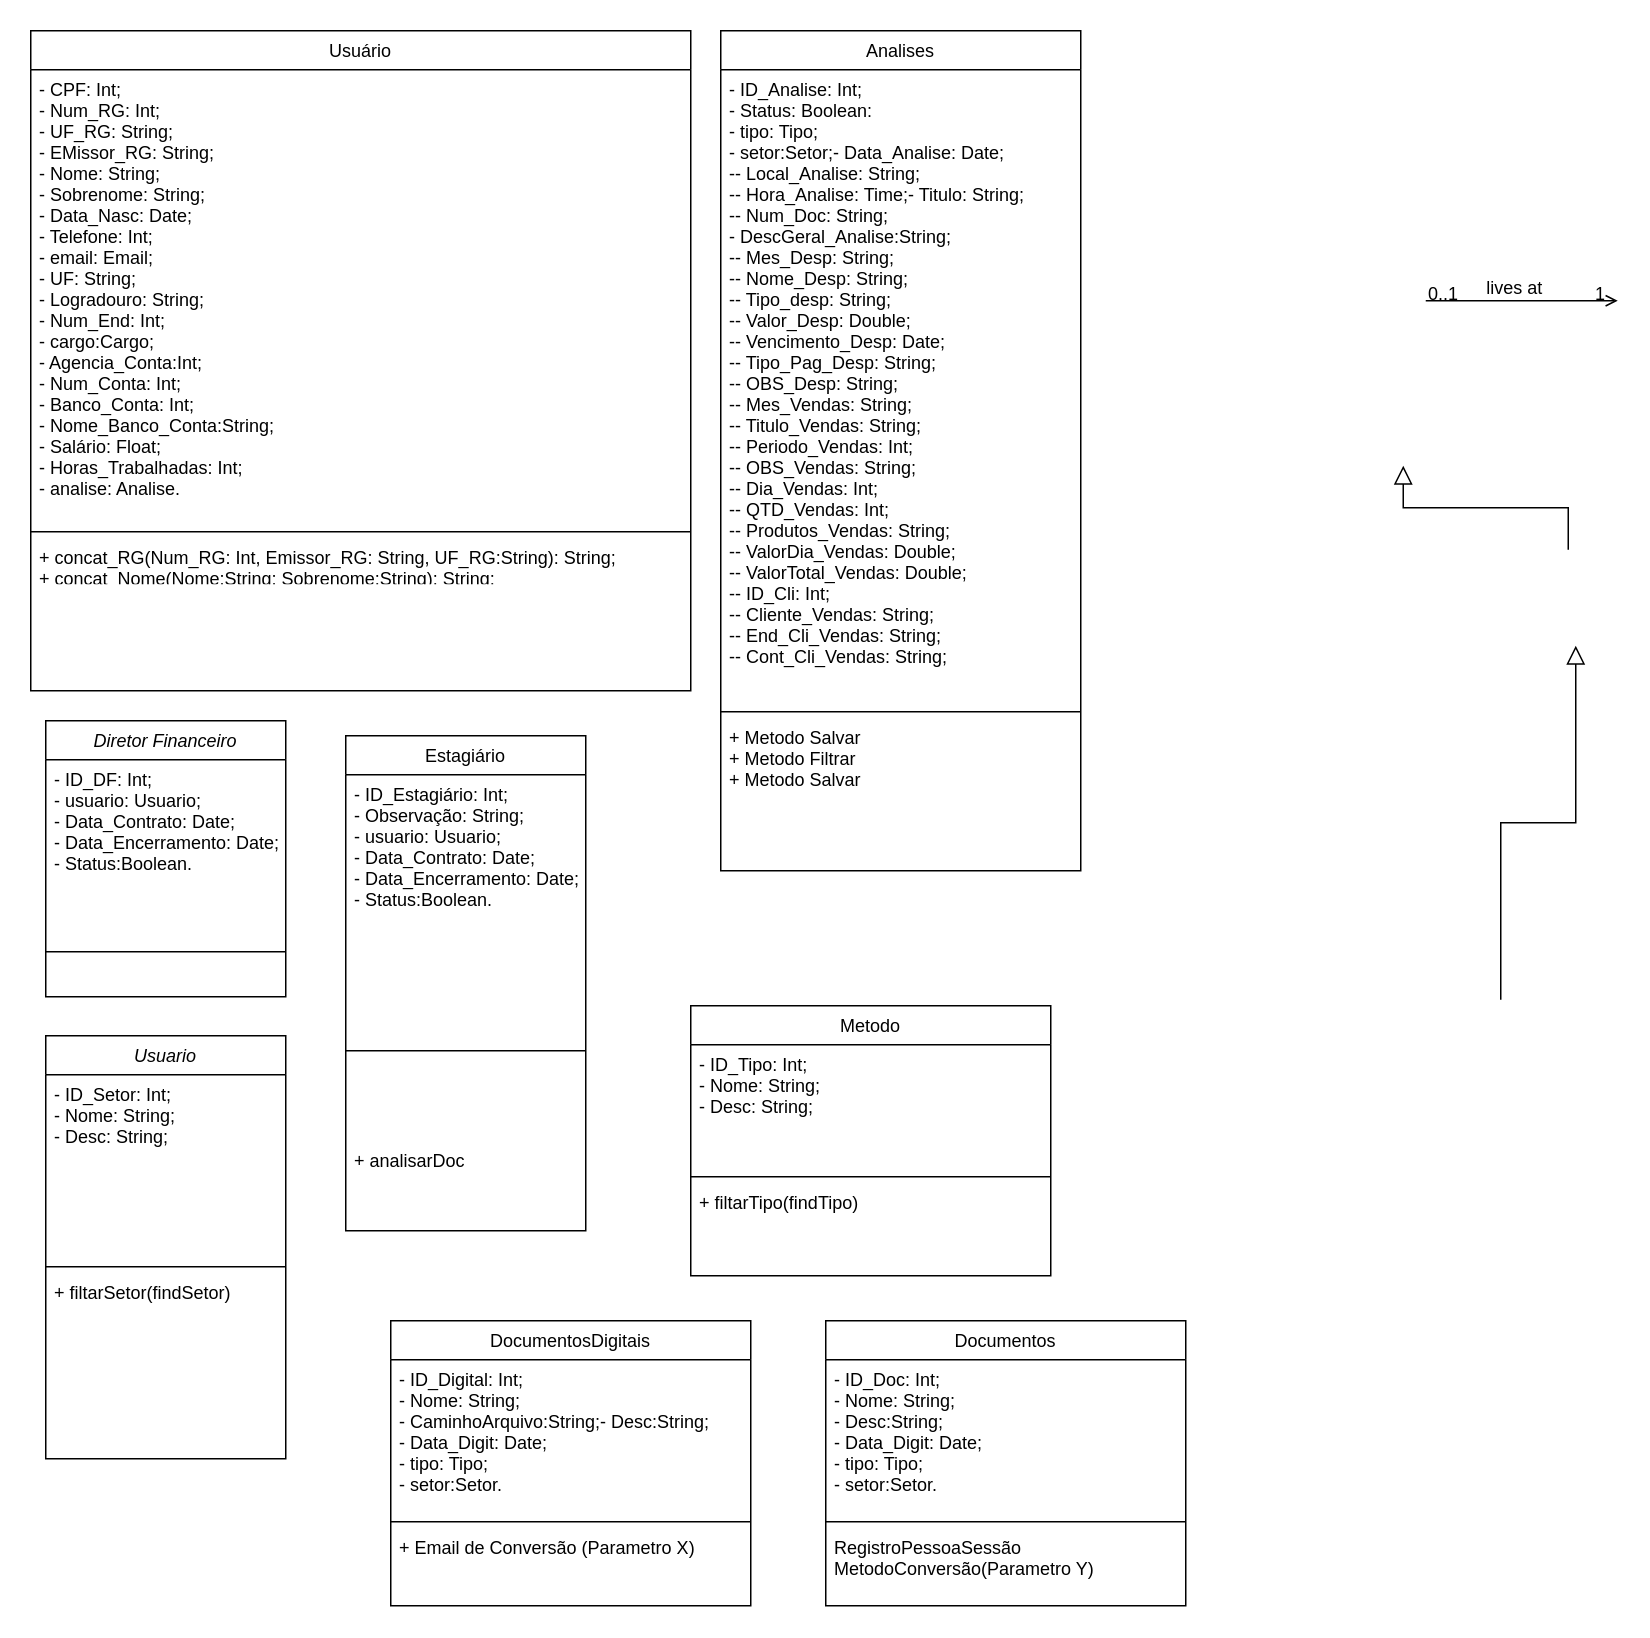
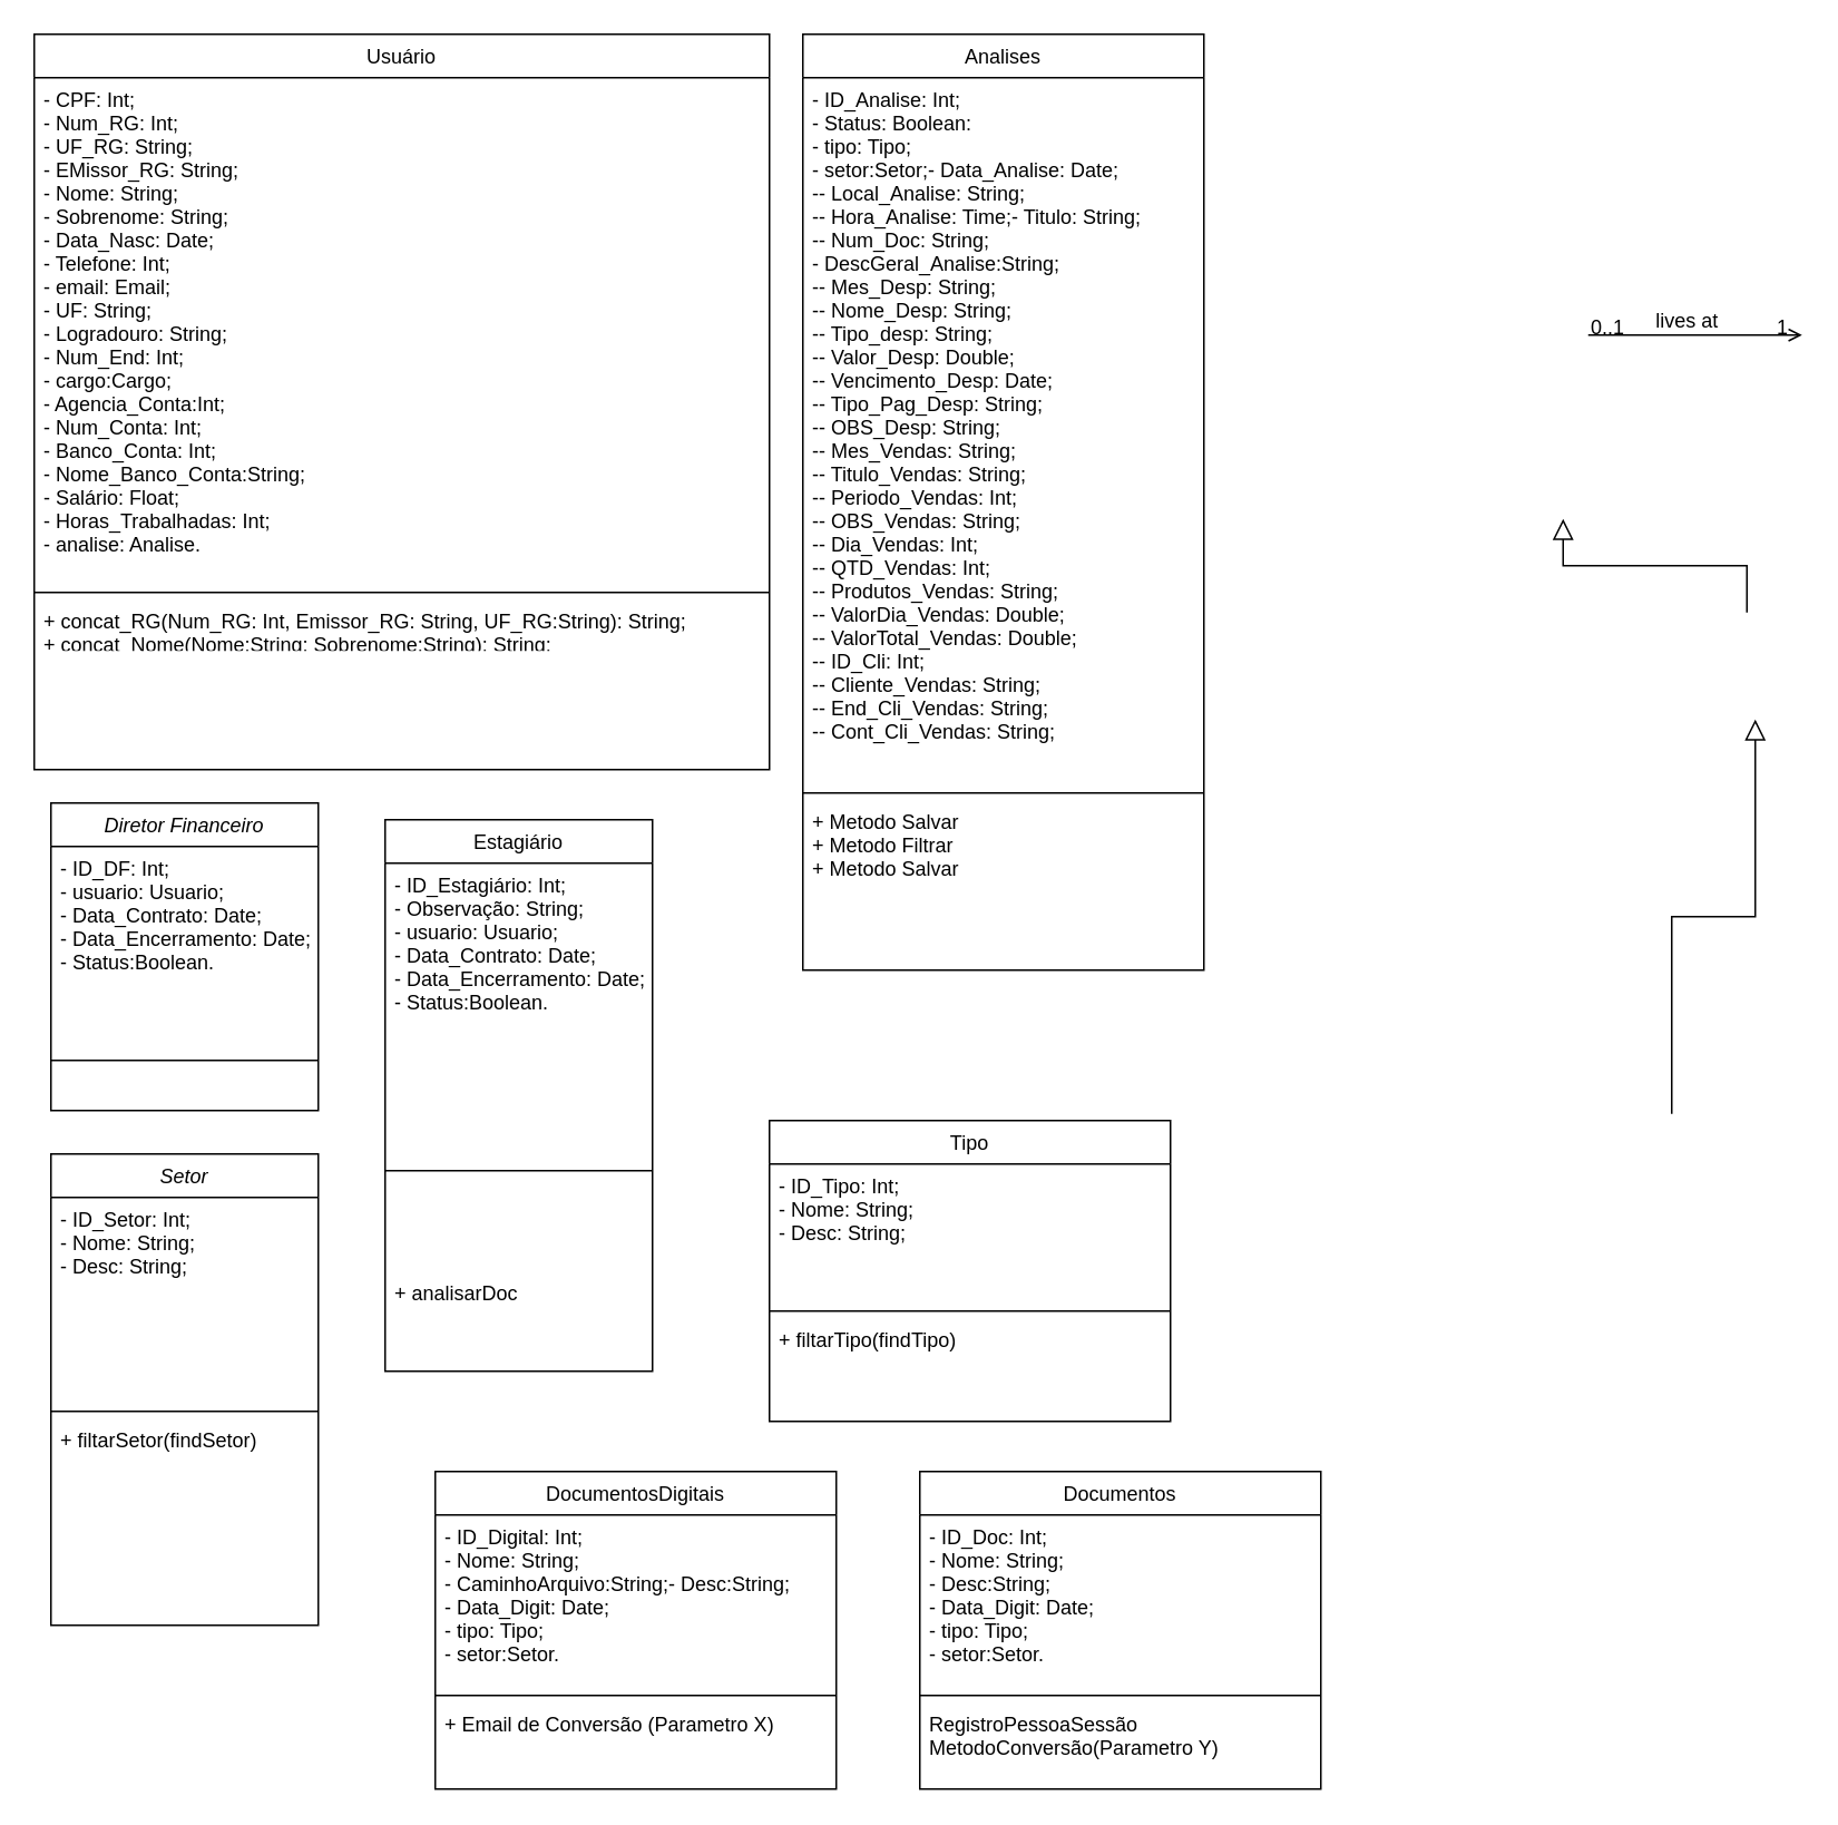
- <mxCell id="28" value="Metodo" style="swimlane;fontStyle=0;align=center;verticalAlign=top;childLayout=stackLayout;horizontal=1;startSize=26;horizontalStack=0;resizeParent=1;resizeLast=0;collapsible=1;marginBottom=0;rounded=0;shadow=0;strokeWidth=1;" vertex="1" parent="1"><mxGeometry x="460" y="670" width="240" height="180" as="geometry"><mxRectangle x="550" y="140" width="160" height="26" as="alternateBounds" /></mxGeometry></mxCell>
+ <mxCell id="28" value="Tipo" style="swimlane;fontStyle=0;align=center;verticalAlign=top;childLayout=stackLayout;horizontal=1;startSize=26;horizontalStack=0;resizeParent=1;resizeLast=0;collapsible=1;marginBottom=0;rounded=0;shadow=0;strokeWidth=1;" vertex="1" parent="1"><mxGeometry x="460" y="670" width="240" height="180" as="geometry"><mxRectangle x="550" y="140" width="160" height="26" as="alternateBounds" /></mxGeometry></mxCell>
- <mxCell id="24" value="Usuario" style="swimlane;fontStyle=2;align=center;verticalAlign=top;childLayout=stackLayout;horizontal=1;startSize=26;horizontalStack=0;resizeParent=1;resizeLast=0;collapsible=1;marginBottom=0;rounded=0;shadow=0;strokeWidth=1;" vertex="1" parent="1"><mxGeometry x="30" y="690" width="160" height="282" as="geometry"><mxRectangle x="230" y="140" width="160" height="26" as="alternateBounds" /></mxGeometry></mxCell>
+ <mxCell id="24" value="Setor" style="swimlane;fontStyle=2;align=center;verticalAlign=top;childLayout=stackLayout;horizontal=1;startSize=26;horizontalStack=0;resizeParent=1;resizeLast=0;collapsible=1;marginBottom=0;rounded=0;shadow=0;strokeWidth=1;" vertex="1" parent="1"><mxGeometry x="30" y="690" width="160" height="282" as="geometry"><mxRectangle x="230" y="140" width="160" height="26" as="alternateBounds" /></mxGeometry></mxCell>
